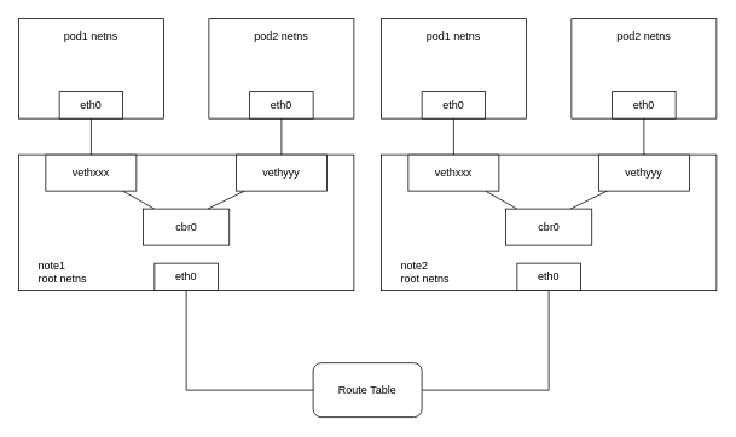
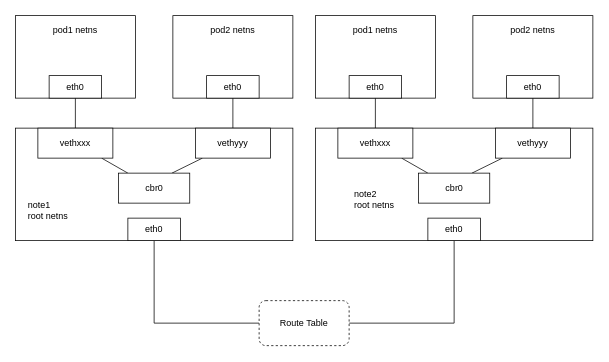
- <mxCell id="18" value="note1&lt;br&gt;root netns" style="text;html=1;strokeColor=none;fillColor=none;align=left;verticalAlign=middle;whiteSpace=wrap;rounded=0;" vertex="1" parent="1"><mxGeometry x="40" y="280" width="70" height="40" as="geometry" /></mxCell>
+ <mxCell id="18" value="note1&lt;br&gt;root netns" style="text;html=1;strokeColor=none;fillColor=none;align=left;verticalAlign=middle;whiteSpace=wrap;rounded=0;" vertex="1" parent="1"><mxGeometry x="35" y="260" width="70" height="40" as="geometry" /></mxCell>
- <mxCell id="35" value="note2&lt;br&gt;root netns" style="text;html=1;strokeColor=none;fillColor=none;align=left;verticalAlign=middle;whiteSpace=wrap;rounded=0;" vertex="1" parent="1"><mxGeometry x="440" y="280" width="70" height="40" as="geometry" /></mxCell>
+ <mxCell id="35" value="note2&lt;br&gt;root netns" style="text;html=1;strokeColor=none;fillColor=none;align=left;verticalAlign=middle;whiteSpace=wrap;rounded=0;" vertex="1" parent="1"><mxGeometry x="470" y="245" width="70" height="40" as="geometry" /></mxCell>
- <mxCell id="36" value="Route Table" style="rounded=1;whiteSpace=wrap;html=1;align=center;" vertex="1" parent="1"><mxGeometry x="345" y="400" width="120" height="60" as="geometry" /></mxCell>
+ <mxCell id="36" value="Route Table" style="rounded=1;whiteSpace=wrap;html=1;align=center;dashed=1;" vertex="1" parent="1"><mxGeometry x="345" y="400" width="120" height="60" as="geometry" /></mxCell>
